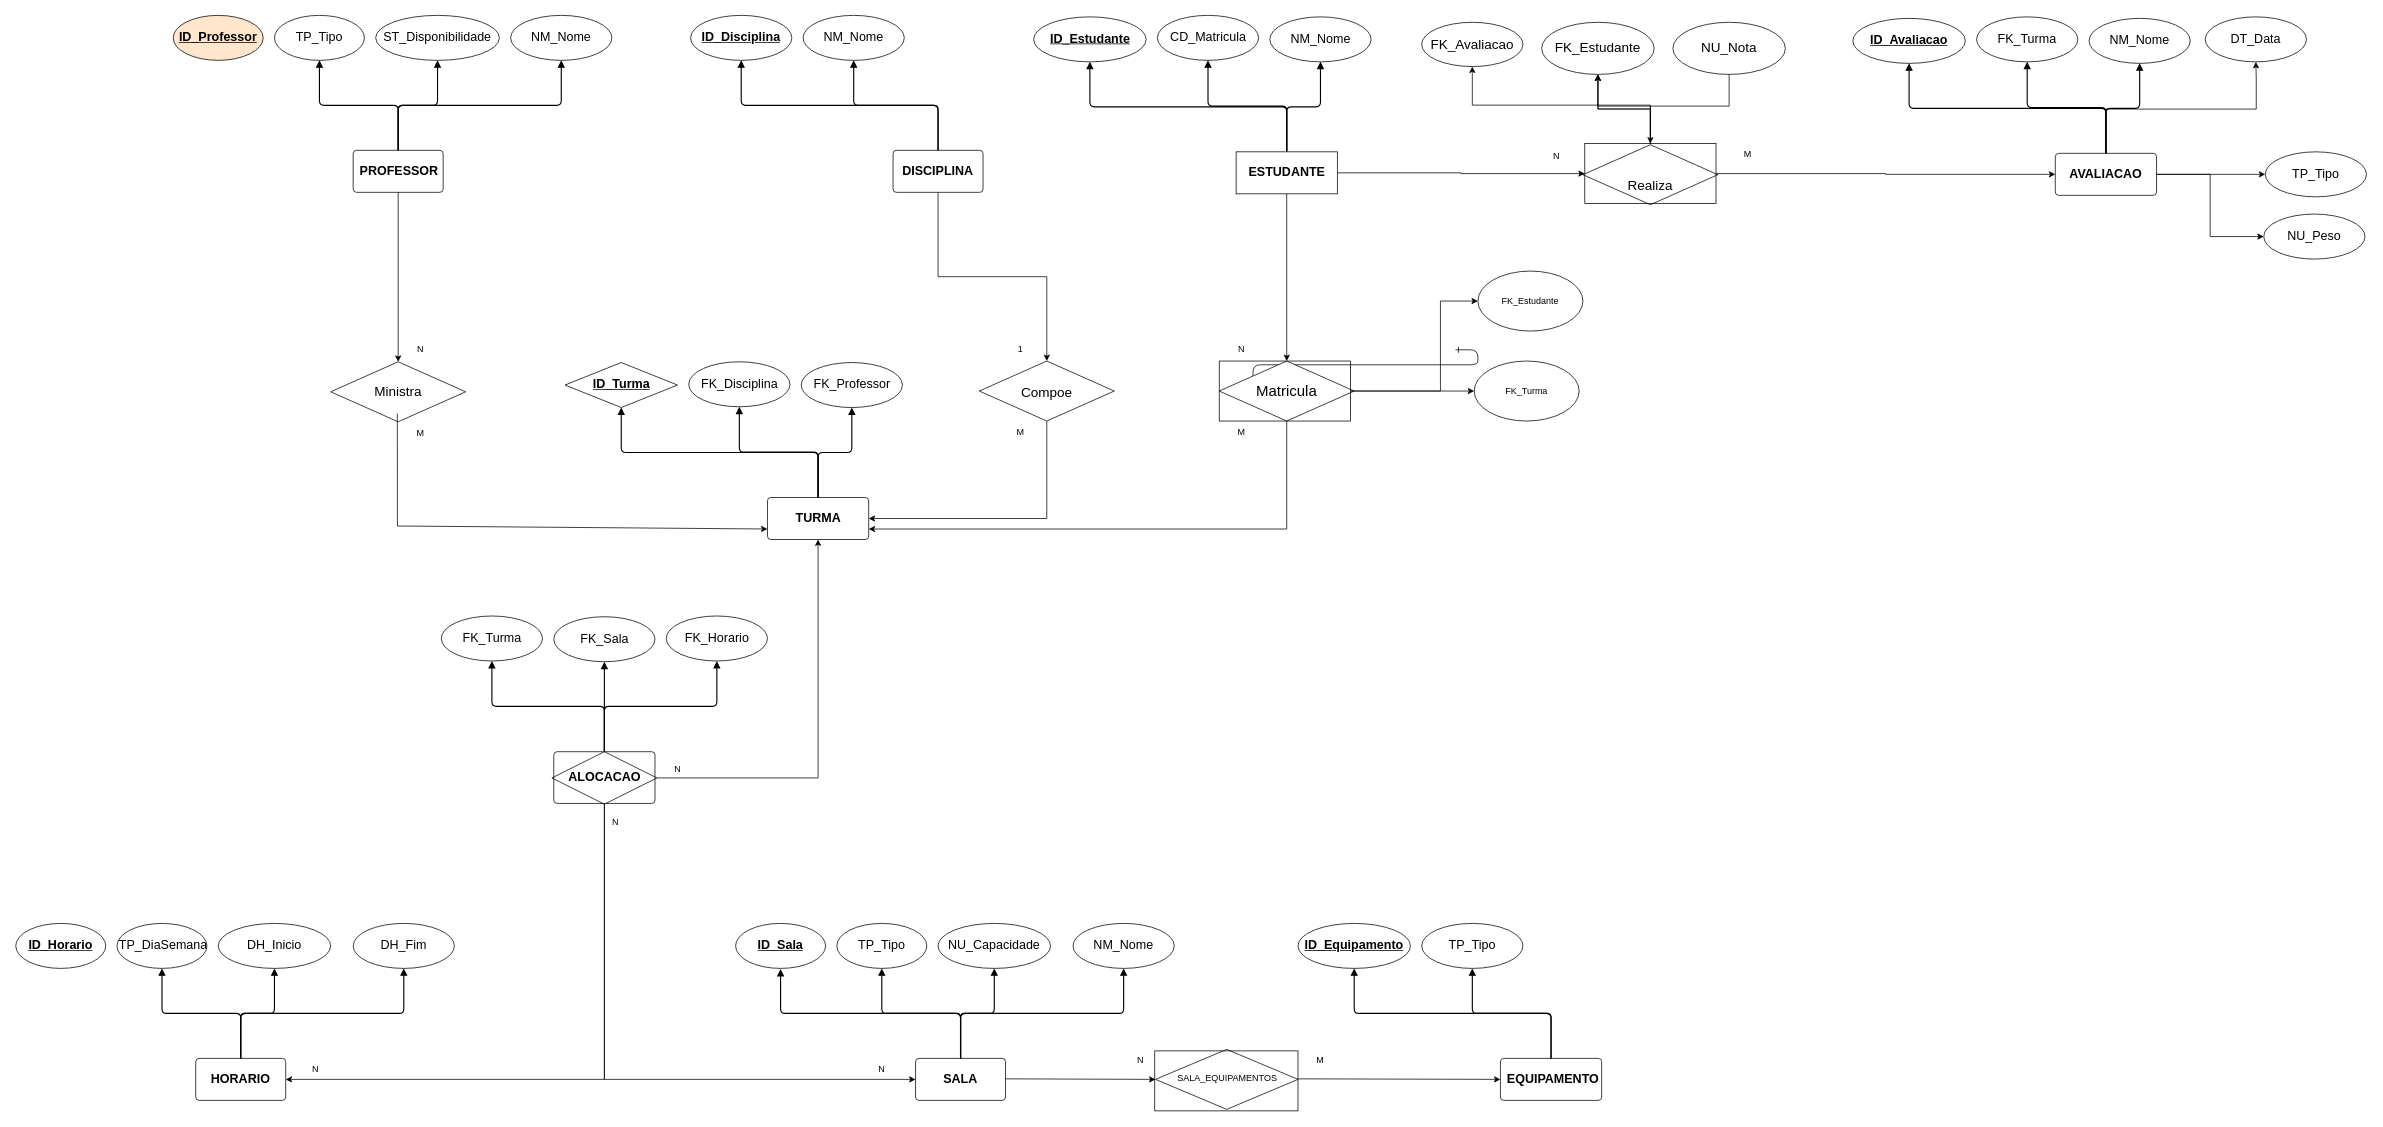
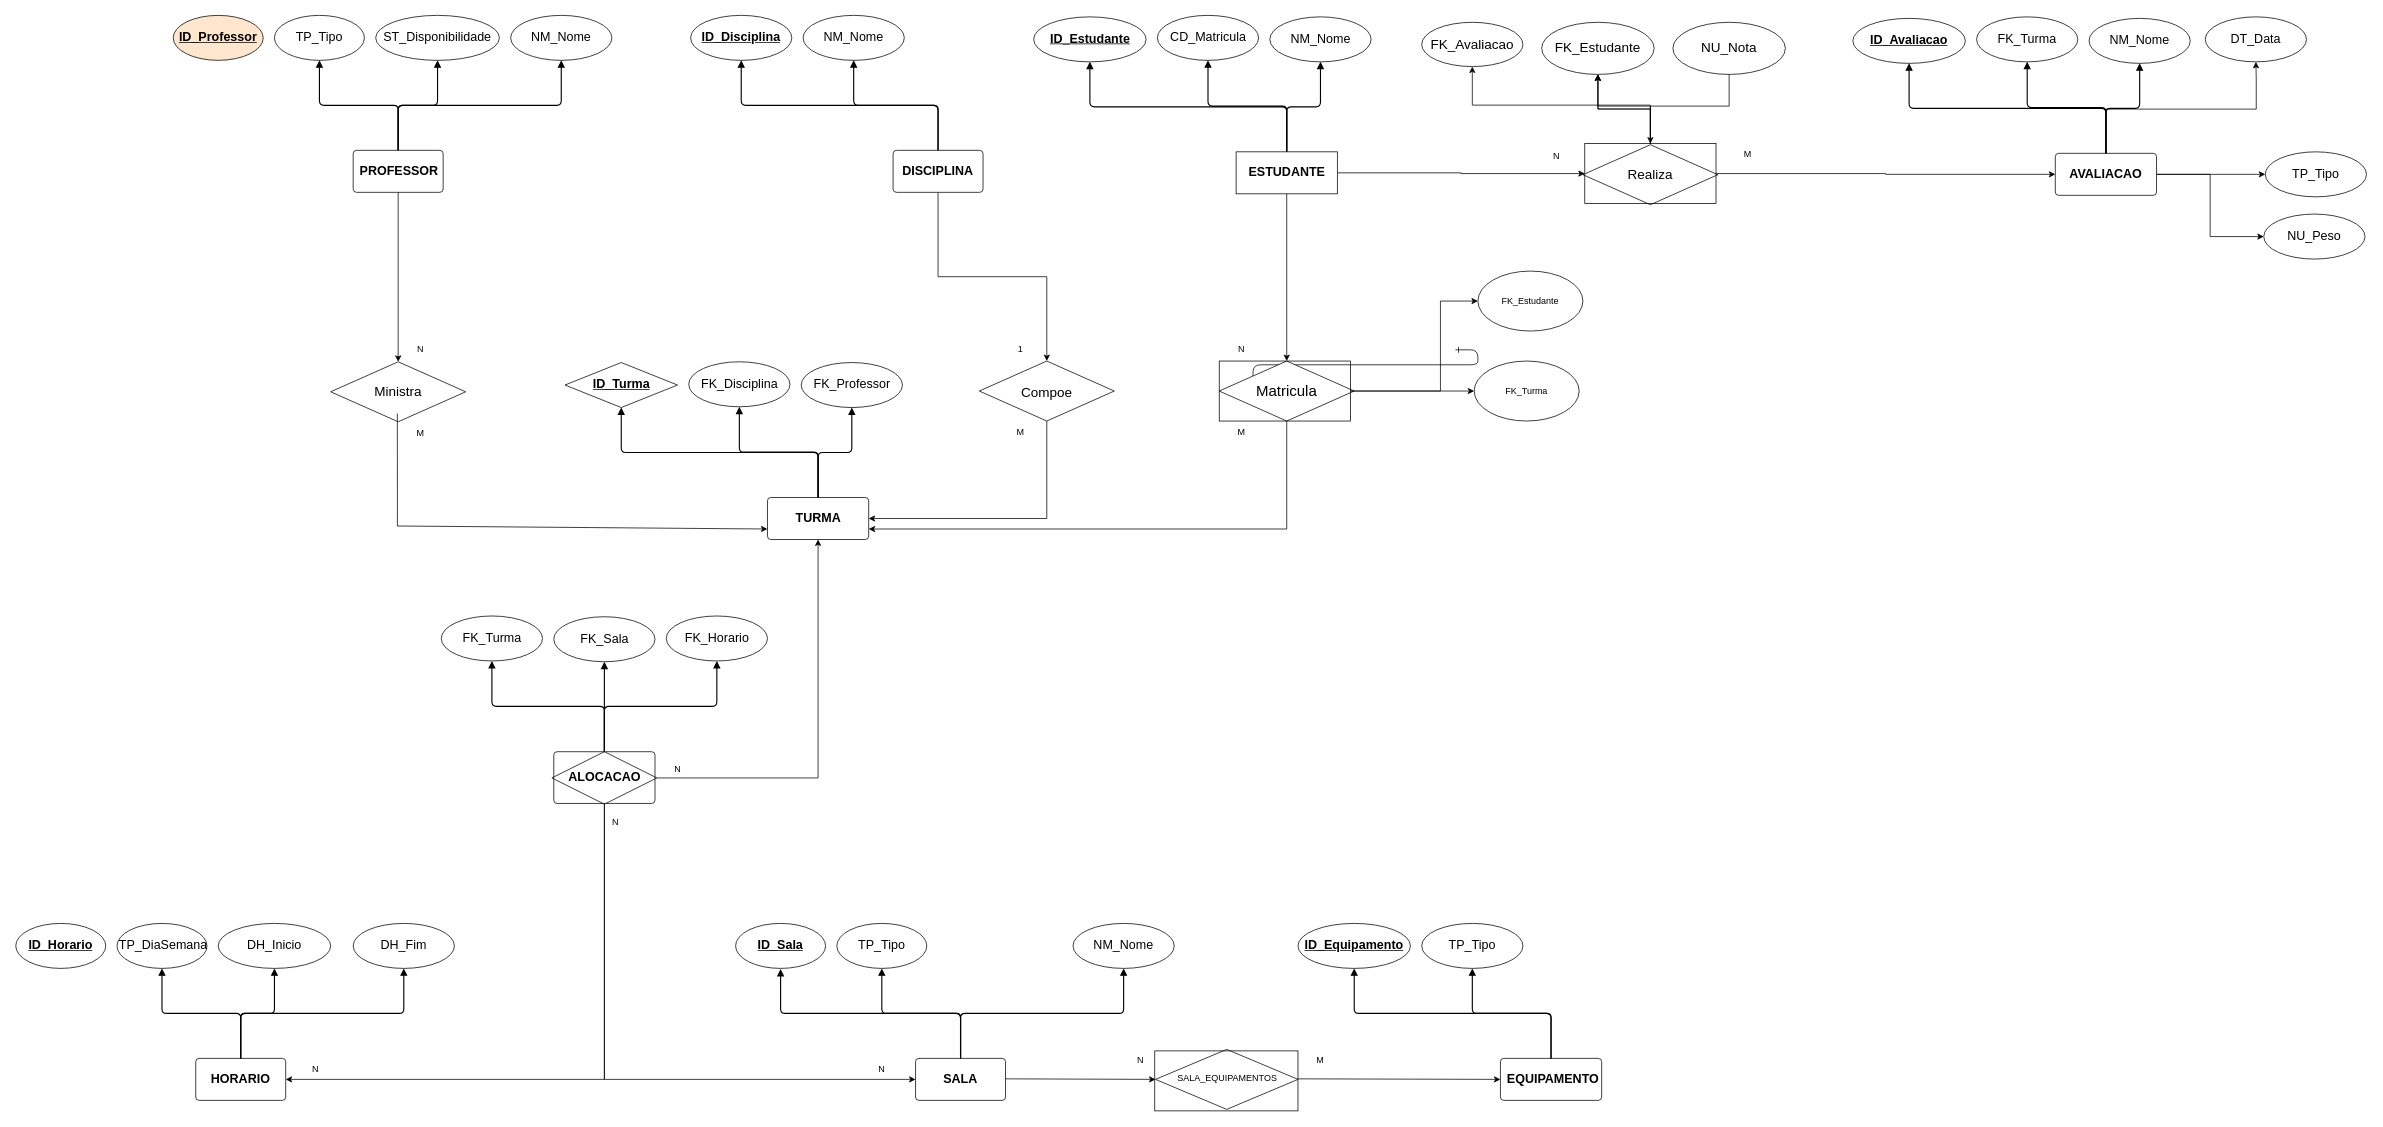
- <mxCell id="112" value="Realiza" style="text;html=1;align=center;verticalAlign=middle;whiteSpace=wrap;rounded=0;strokeWidth=1;fontSize=18;" vertex="1" parent="1"><mxGeometry x="2170" y="235" width="60" height="25" as="geometry" /></mxCell>
+ <mxCell id="112" value="Realiza" style="text;html=1;align=center;verticalAlign=middle;whiteSpace=wrap;rounded=0;strokeWidth=1;fontSize=18;" vertex="1" parent="1"><mxGeometry x="2170" y="220" width="60" height="25" as="geometry" /></mxCell>
- <mxCell id="11" value="NU_Capacidade" style="html=1;overflow=block;blockSpacing=1;whiteSpace=wrap;ellipse;fontSize=16.7;spacing=3.8;strokeOpacity=100;rounded=1;absoluteArcSize=1;arcSize=9;strokeWidth=NaN;lucidId=_b6fiLza6qaf;labelBackgroundColor=none;" vertex="1" parent="1"><mxGeometry x="1250" y="1231" width="150" height="60" as="geometry" /></mxCell>
- <mxCell id="12" value="" style="html=1;jettySize=18;whiteSpace=wrap;fontSize=13;strokeWidth=1.5;rounded=1;arcSize=12;edgeStyle=orthogonalEdgeStyle;startArrow=none;endArrow=block;endFill=1;exitX=0.5;exitY=0;exitPerimeter=0;entryX=0.5;entryY=1;entryPerimeter=0;lucidId=ec6fZ.DXmD2O;labelBackgroundColor=none;fontColor=default;" edge="1" parent="1" source="6" target="11"><mxGeometry width="100" height="100" relative="1" as="geometry"><Array as="points" /></mxGeometry></mxCell>
